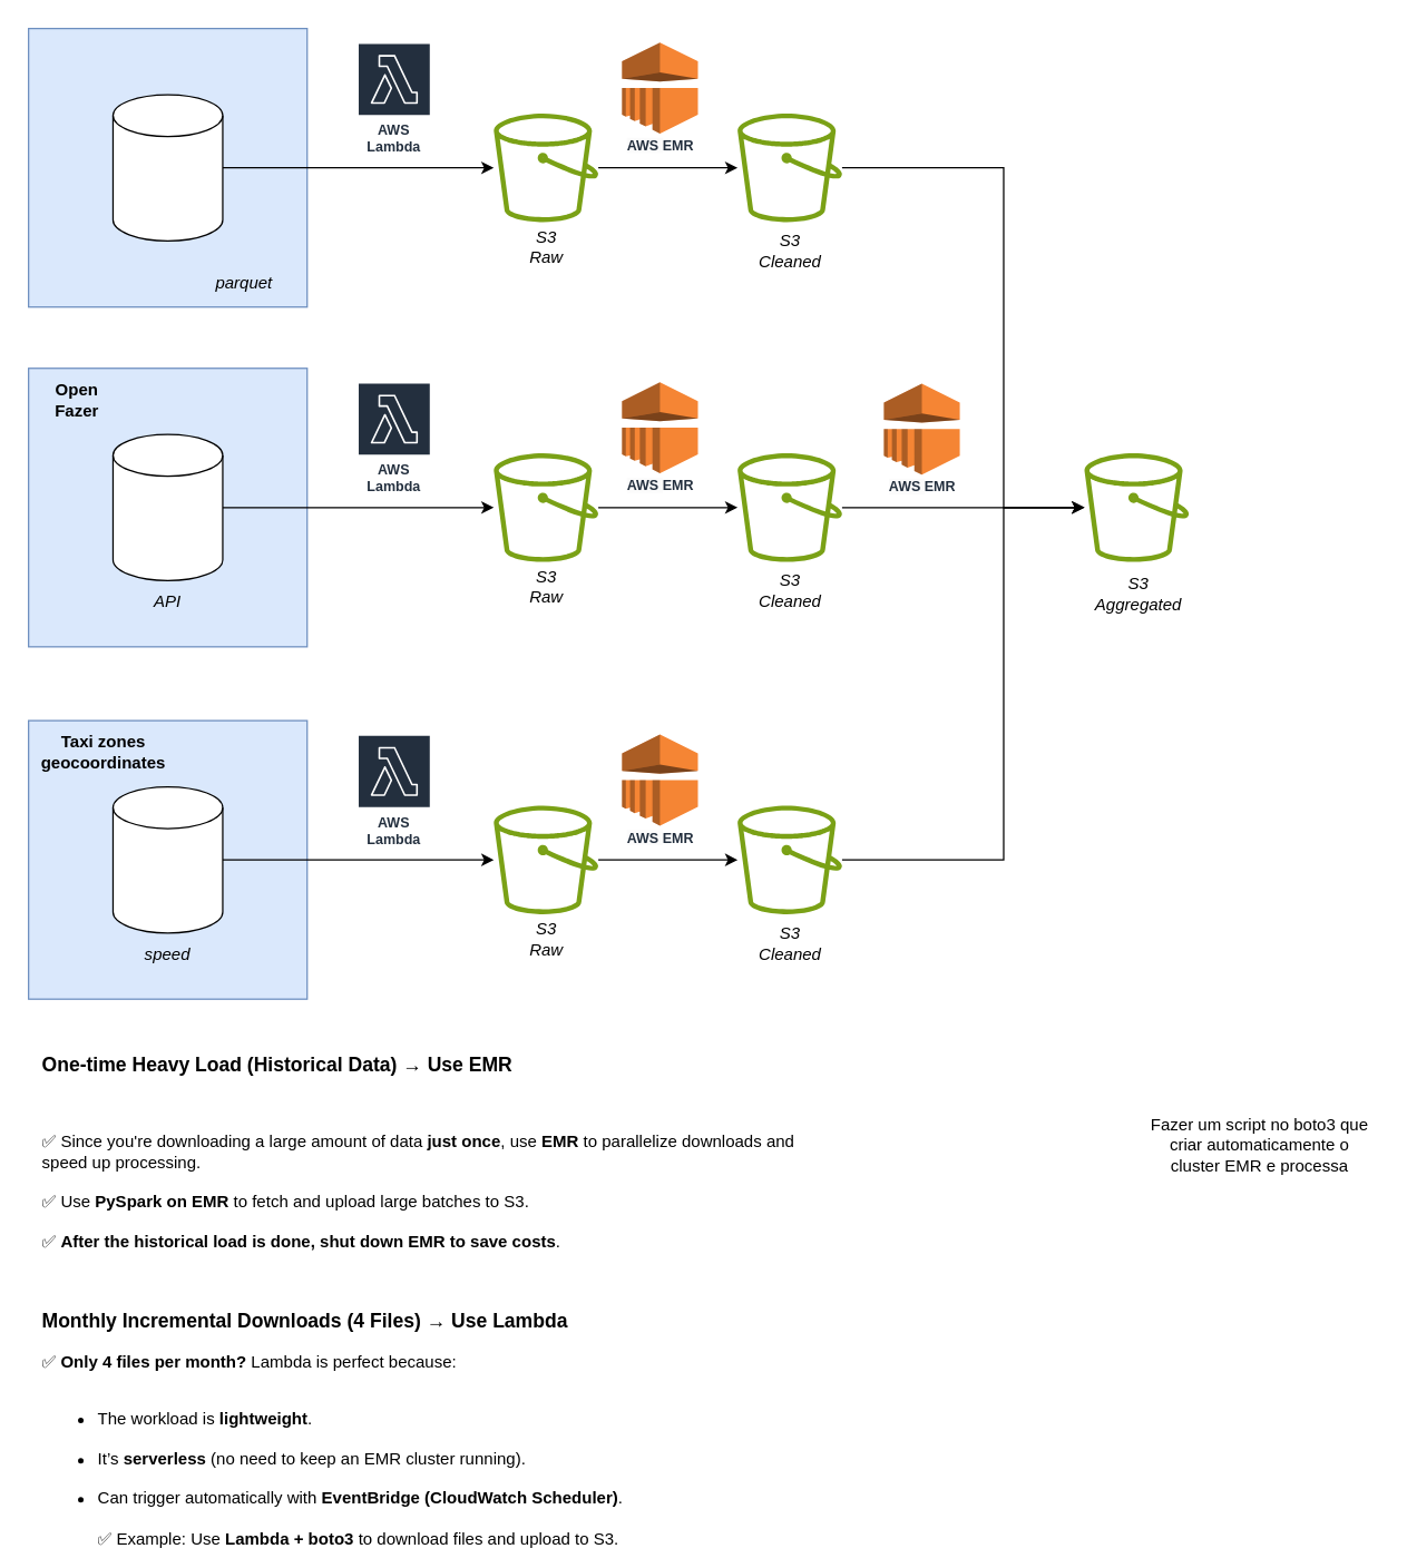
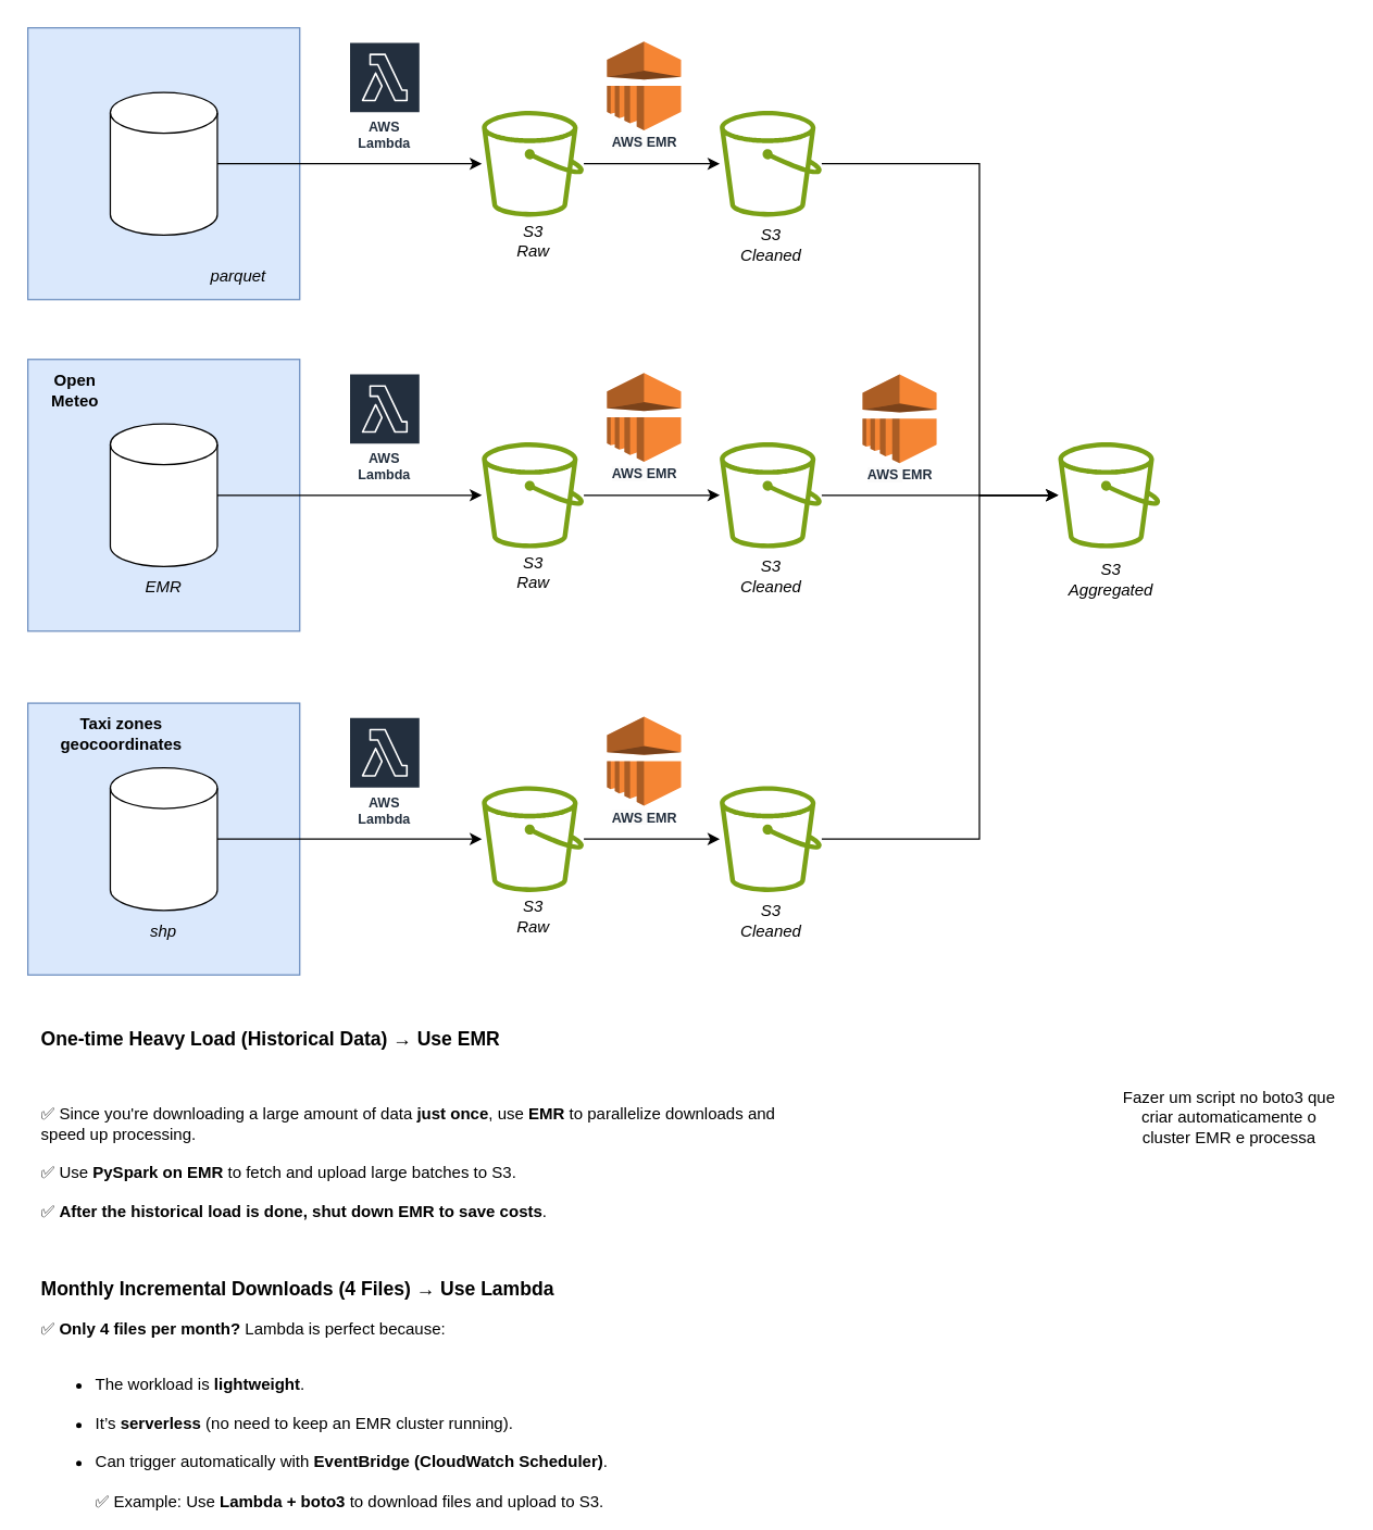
- <mxCell id="26" value="&lt;b&gt;Open&lt;/b&gt;&lt;div&gt;&lt;b&gt;Fazer&lt;/b&gt;&lt;/div&gt;" style="text;html=1;align=center;verticalAlign=middle;whiteSpace=wrap;rounded=0;" vertex="1" parent="1"><mxGeometry x="25" y="272" width="60" height="30" as="geometry" /></mxCell>
+ <mxCell id="26" value="&lt;b&gt;Open&lt;/b&gt;&lt;div&gt;&lt;b&gt;Meteo&lt;/b&gt;&lt;/div&gt;" style="text;html=1;align=center;verticalAlign=middle;whiteSpace=wrap;rounded=0;" vertex="1" parent="1"><mxGeometry x="25" y="272" width="60" height="30" as="geometry" /></mxCell>
- <mxCell id="27" value="&lt;i&gt;API&lt;/i&gt;" style="text;html=1;align=center;verticalAlign=middle;whiteSpace=wrap;rounded=0;" vertex="1" parent="1"><mxGeometry x="90.01" y="416.5" width="60" height="30" as="geometry" /></mxCell>
+ <mxCell id="27" value="&lt;i&gt;EMR&lt;/i&gt;" style="text;html=1;align=center;verticalAlign=middle;whiteSpace=wrap;rounded=0;" vertex="1" parent="1"><mxGeometry x="90.01" y="416.5" width="60" height="30" as="geometry" /></mxCell>
- <mxCell id="40" value="&lt;b&gt;Taxi zones geocoordinates&lt;/b&gt;" style="text;html=1;align=center;verticalAlign=middle;whiteSpace=wrap;rounded=0;" vertex="1" parent="1"><mxGeometry x="25" y="525" width="98" height="30" as="geometry" /></mxCell>
+ <mxCell id="40" value="&lt;b&gt;Taxi zones geocoordinates&lt;/b&gt;" style="text;html=1;align=center;verticalAlign=middle;whiteSpace=wrap;rounded=0;" vertex="1" parent="1"><mxGeometry x="40" y="525" width="98" height="30" as="geometry" /></mxCell>
- <mxCell id="41" value="&lt;i&gt;speed&lt;/i&gt;" style="text;html=1;align=center;verticalAlign=middle;whiteSpace=wrap;rounded=0;" vertex="1" parent="1"><mxGeometry x="90.01" y="669.5" width="60" height="30" as="geometry" /></mxCell>
+ <mxCell id="41" value="&lt;i&gt;shp&lt;/i&gt;" style="text;html=1;align=center;verticalAlign=middle;whiteSpace=wrap;rounded=0;" vertex="1" parent="1"><mxGeometry x="90.01" y="669.5" width="60" height="30" as="geometry" /></mxCell>
